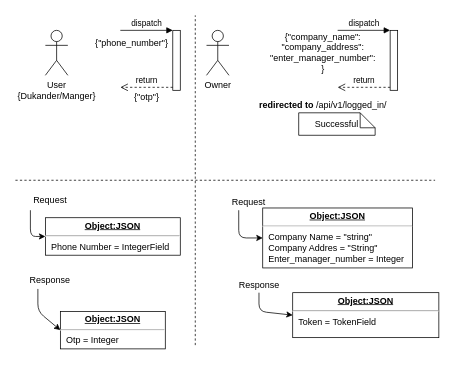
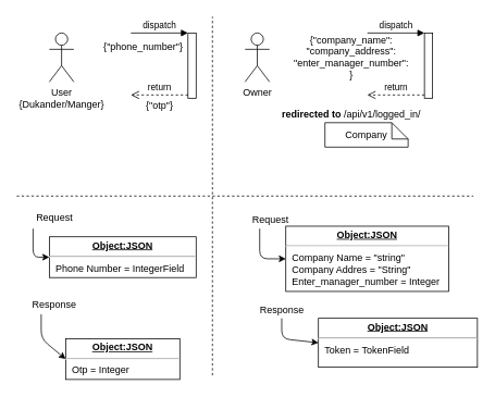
- <mxCell id="8" value="Owner" style="shape=umlActor;verticalLabelPosition=bottom;labelBackgroundColor=#ffffff;verticalAlign=top;html=1;outlineConnect=0;" vertex="1" parent="1"><mxGeometry x="275" y="40" width="30" height="60" as="geometry" /></mxCell>
+ <mxCell id="8" value="Owner" style="shape=umlActor;verticalLabelPosition=bottom;labelBackgroundColor=#ffffff;verticalAlign=top;html=1;outlineConnect=0;" vertex="1" parent="1"><mxGeometry x="300" y="40" width="30" height="60" as="geometry" /></mxCell>
- <mxCell id="15" value="Successful" style="shape=note;size=20;whiteSpace=wrap;html=1;" vertex="1" parent="1"><mxGeometry x="398" y="150" width="102" height="30" as="geometry" /></mxCell>
+ <mxCell id="15" value="Company" style="shape=note;size=20;whiteSpace=wrap;html=1;" vertex="1" parent="1"><mxGeometry x="398" y="150" width="102" height="30" as="geometry" /></mxCell>
